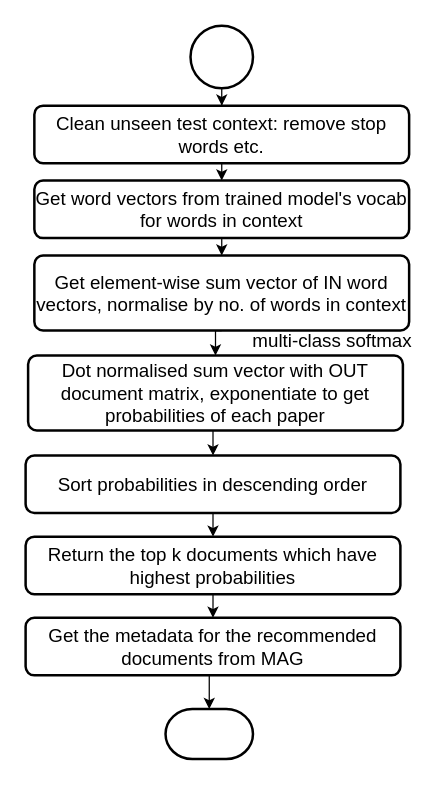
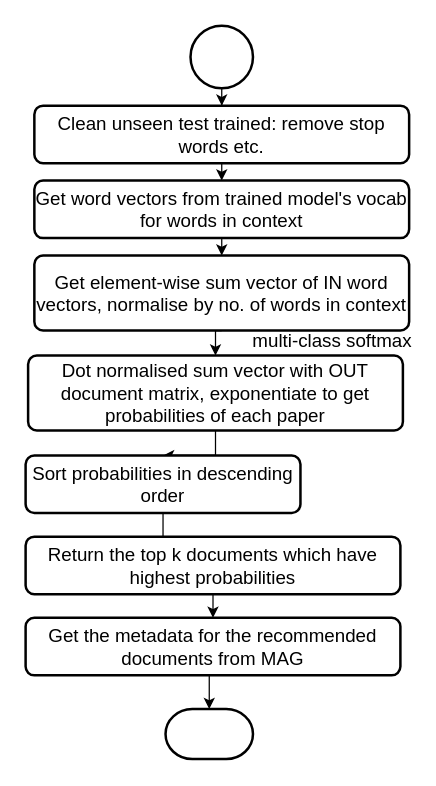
- <mxCell id="9" value="Clean unseen test context: remove stop words etc.&lt;br style=&quot;font-size: 15px;&quot;&gt;" style="rounded=1;whiteSpace=wrap;html=1;absoluteArcSize=1;arcSize=14;strokeWidth=2;fontSize=15;" parent="1" vertex="1"><mxGeometry x="27" y="84" width="300" height="46" as="geometry" /></mxCell>
+ <mxCell id="9" value="Clean unseen test trained: remove stop words etc.&lt;br style=&quot;font-size: 15px;&quot;&gt;" style="rounded=1;whiteSpace=wrap;html=1;absoluteArcSize=1;arcSize=14;strokeWidth=2;fontSize=15;" parent="1" vertex="1"><mxGeometry x="27" y="84" width="300" height="46" as="geometry" /></mxCell>
- <mxCell id="5" value="Sort probabilities in descending order" style="rounded=1;whiteSpace=wrap;html=1;absoluteArcSize=1;arcSize=14;strokeWidth=2;fontSize=15;" parent="1" vertex="1"><mxGeometry x="20" y="364" width="300" height="46" as="geometry" /></mxCell>
+ <mxCell id="5" value="Sort probabilities in descending order" style="rounded=1;whiteSpace=wrap;html=1;absoluteArcSize=1;arcSize=14;strokeWidth=2;fontSize=15;" parent="1" vertex="1"><mxGeometry x="20" y="364" width="220" height="46" as="geometry" /></mxCell>
